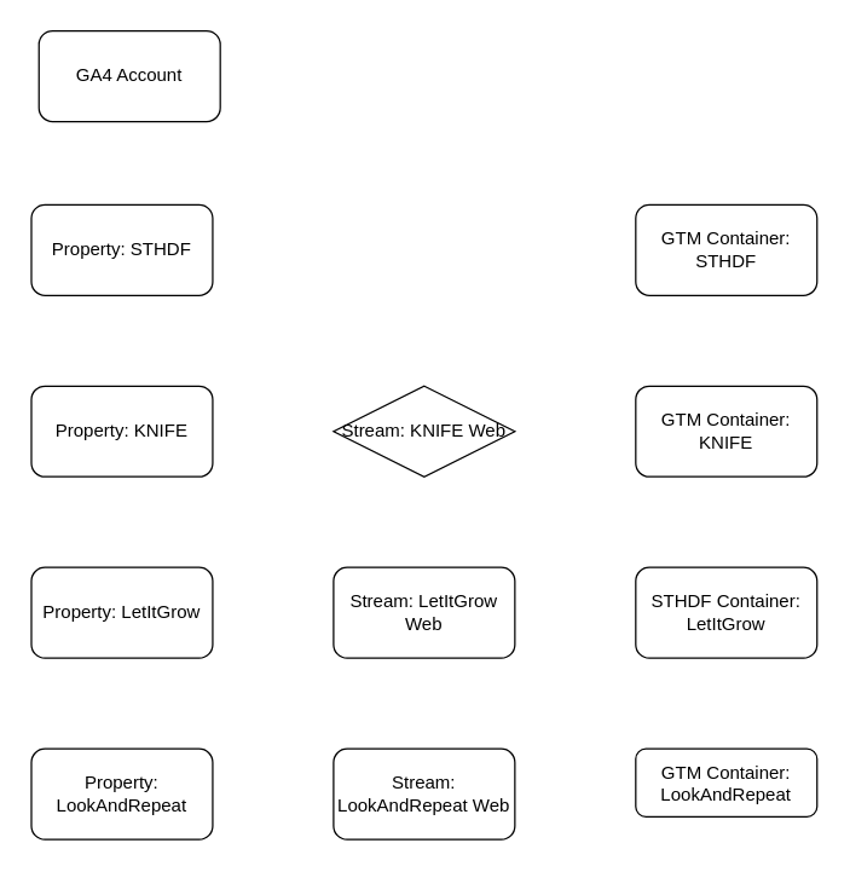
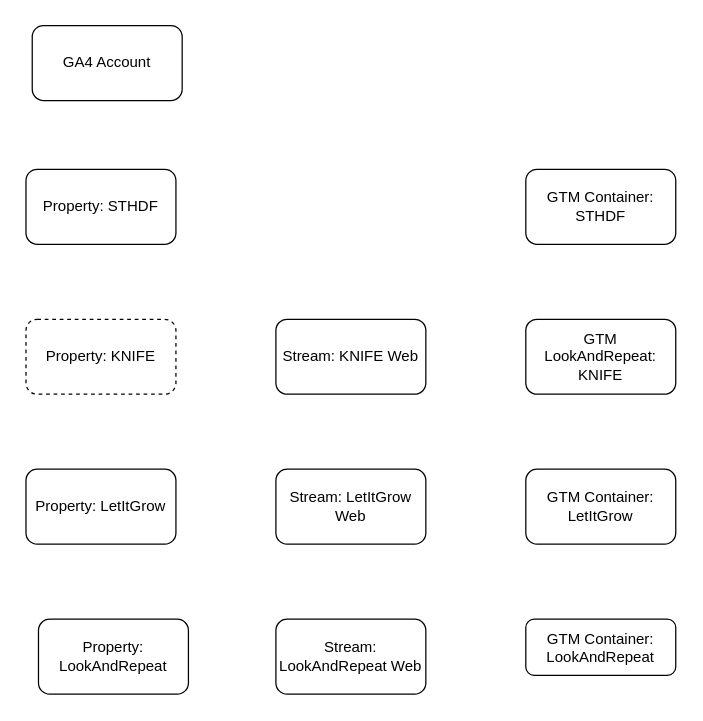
- <mxCell id="5" value="Property: KNIFE" style="rounded=1;whiteSpace=wrap;html=1;" vertex="1" parent="1"><mxGeometry x="20" y="255" width="120" height="60" as="geometry" /></mxCell>
+ <mxCell id="5" value="Property: KNIFE" style="rounded=1;whiteSpace=wrap;html=1;dashed=1;" vertex="1" parent="1"><mxGeometry x="20" y="255" width="120" height="60" as="geometry" /></mxCell>
- <mxCell id="6" value="Stream: KNIFE Web" style="rhombus;whiteSpace=wrap;html=1;" vertex="1" parent="1"><mxGeometry x="220" y="255" width="120" height="60" as="geometry" /></mxCell>
+ <mxCell id="6" value="Stream: KNIFE Web" style="rounded=1;whiteSpace=wrap;html=1;" vertex="1" parent="1"><mxGeometry x="220" y="255" width="120" height="60" as="geometry" /></mxCell>
- <mxCell id="7" value="GTM Container: KNIFE" style="rounded=1;whiteSpace=wrap;html=1;" vertex="1" parent="1"><mxGeometry x="420" y="255" width="120" height="60" as="geometry" /></mxCell>
+ <mxCell id="7" value="GTM LookAndRepeat: KNIFE" style="rounded=1;whiteSpace=wrap;html=1;" vertex="1" parent="1"><mxGeometry x="420" y="255" width="120" height="60" as="geometry" /></mxCell>
- <mxCell id="10" value="STHDF Container: LetItGrow" style="rounded=1;whiteSpace=wrap;html=1;" vertex="1" parent="1"><mxGeometry x="420" y="375" width="120" height="60" as="geometry" /></mxCell>
+ <mxCell id="10" value="GTM Container: LetItGrow" style="rounded=1;whiteSpace=wrap;html=1;" vertex="1" parent="1"><mxGeometry x="420" y="375" width="120" height="60" as="geometry" /></mxCell>
- <mxCell id="11" value="Property: LookAndRepeat" style="rounded=1;whiteSpace=wrap;html=1;" vertex="1" parent="1"><mxGeometry x="20" y="495" width="120" height="60" as="geometry" /></mxCell>
+ <mxCell id="11" value="Property: LookAndRepeat" style="rounded=1;whiteSpace=wrap;html=1;" vertex="1" parent="1"><mxGeometry x="30" y="495" width="120" height="60" as="geometry" /></mxCell>
